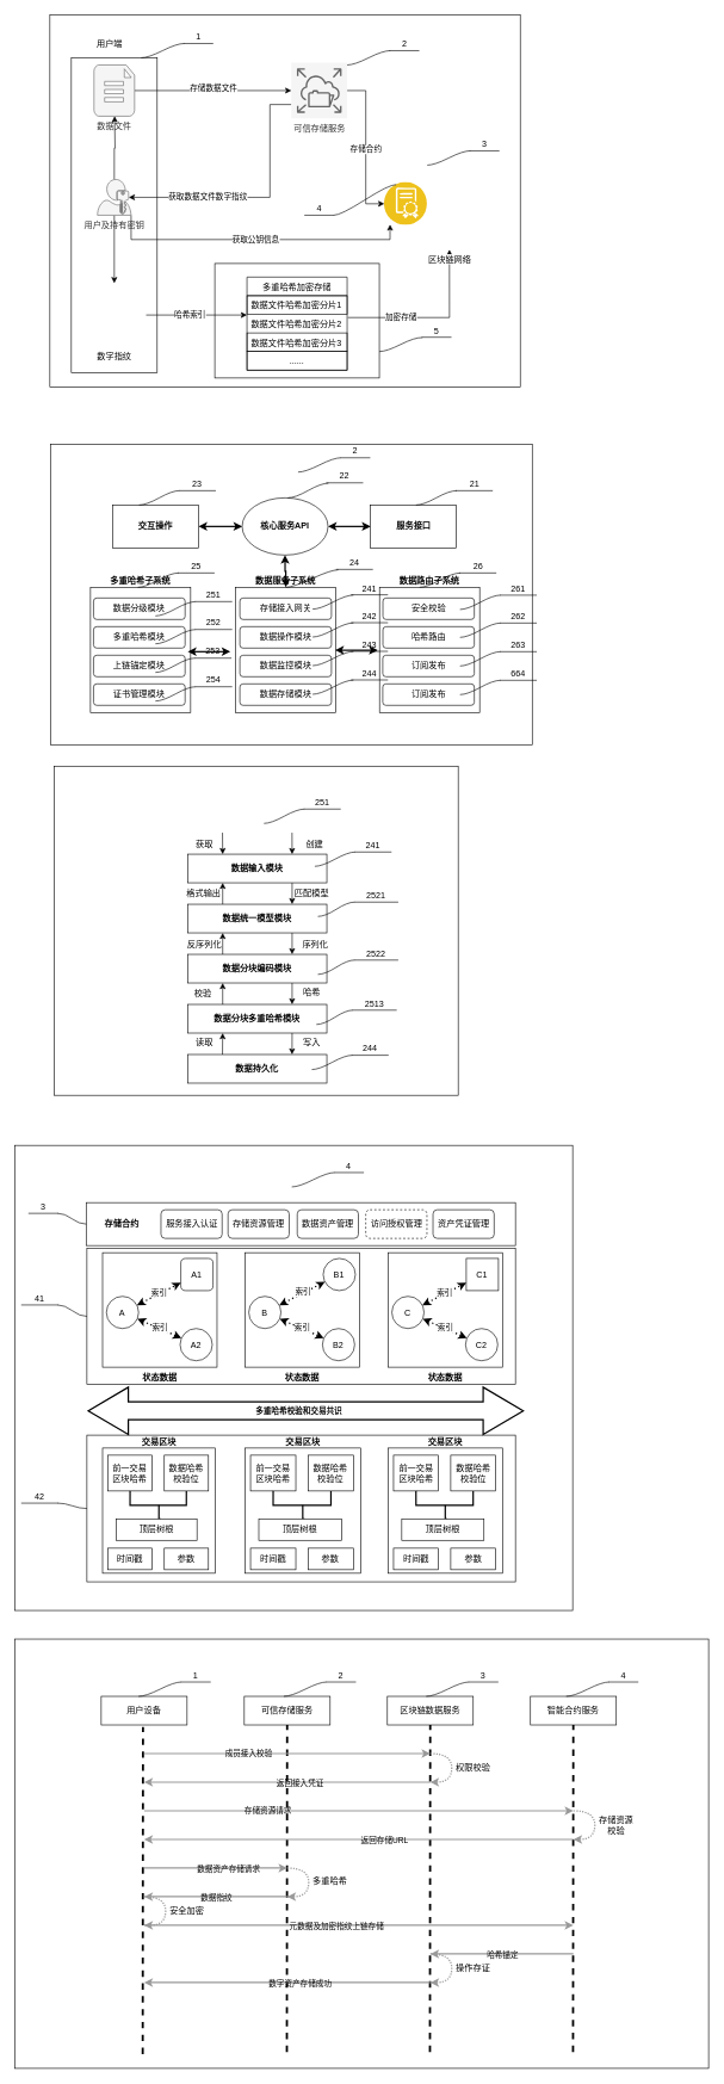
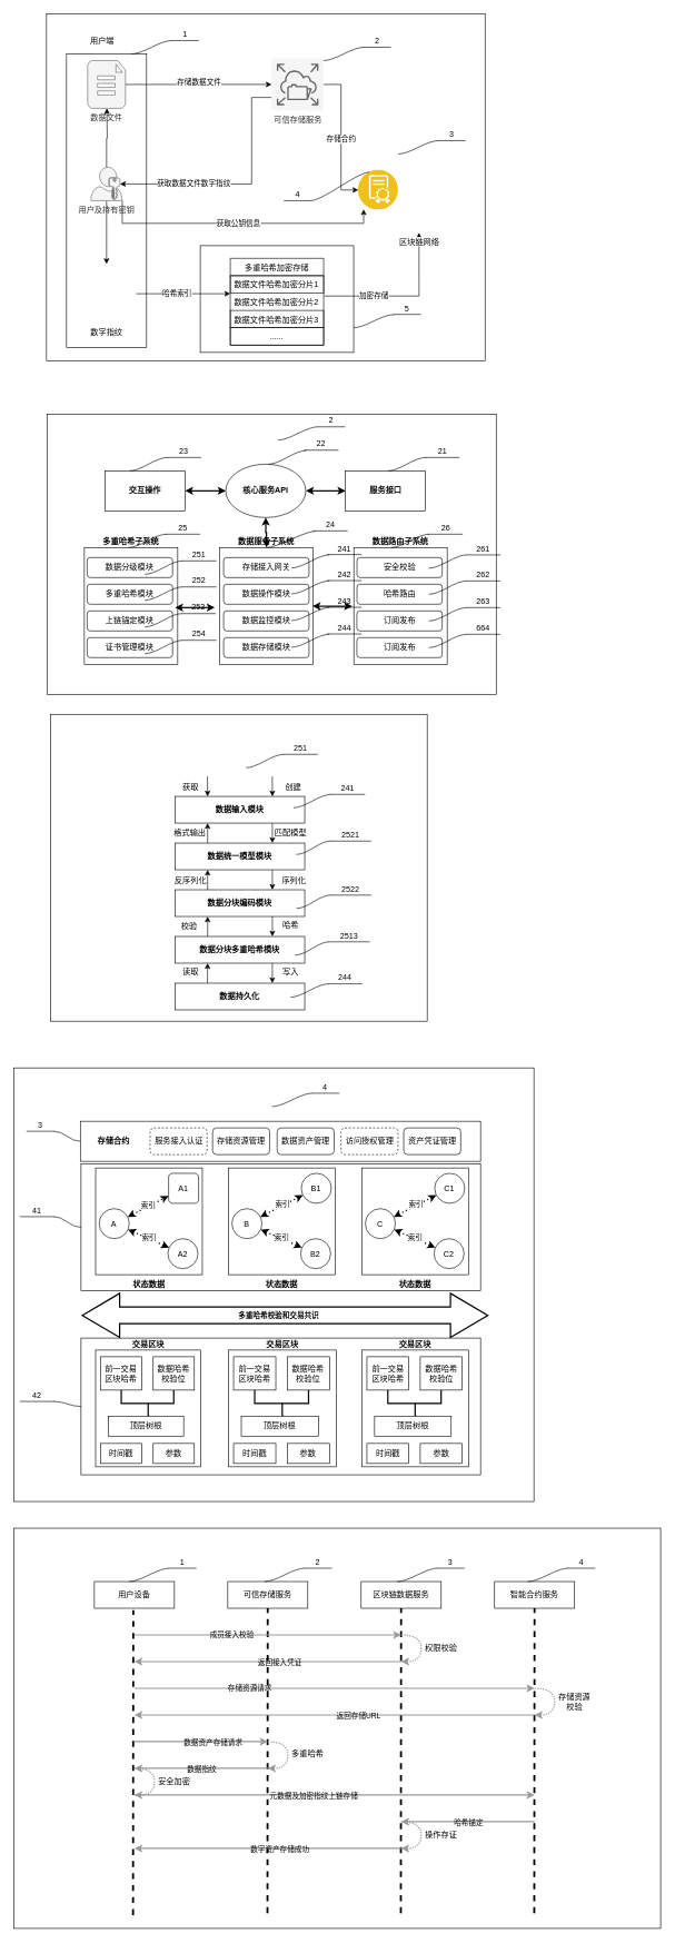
- <mxCell id="121" value="服务接入认证" style="rounded=1;whiteSpace=wrap;html=1;strokeColor=default;verticalAlign=middle;labelPosition=center;verticalLabelPosition=middle;align=center;" vertex="1" parent="1"><mxGeometry x="224.51" y="1690" width="85.5" height="40" as="geometry" /></mxCell>
+ <mxCell id="121" value="服务接入认证" style="rounded=1;whiteSpace=wrap;html=1;strokeColor=default;verticalAlign=middle;labelPosition=center;verticalLabelPosition=middle;align=center;dashed=1;" vertex="1" parent="1"><mxGeometry x="224.51" y="1690" width="85.5" height="40" as="geometry" /></mxCell>
- <mxCell id="105" value="C1" style="whiteSpace=wrap;html=1;aspect=fixed;strokeColor=default;rounded=0;" vertex="1" parent="1"><mxGeometry x="651.26" y="1758" width="45" height="45" as="geometry" /></mxCell>
+ <mxCell id="105" value="C1" style="ellipse;whiteSpace=wrap;html=1;aspect=fixed;strokeColor=default;" vertex="1" parent="1"><mxGeometry x="651.26" y="1758" width="45" height="45" as="geometry" /></mxCell>
